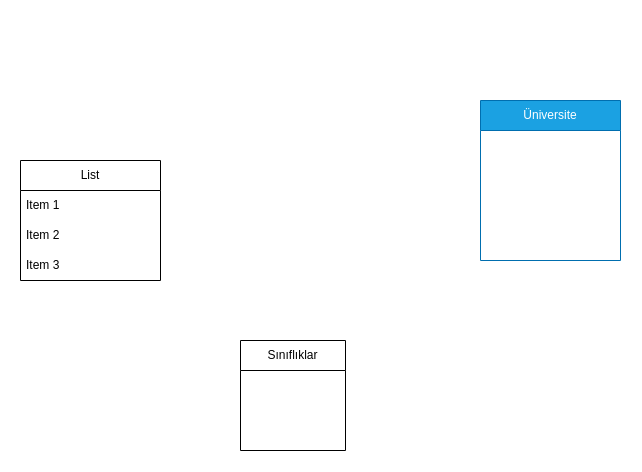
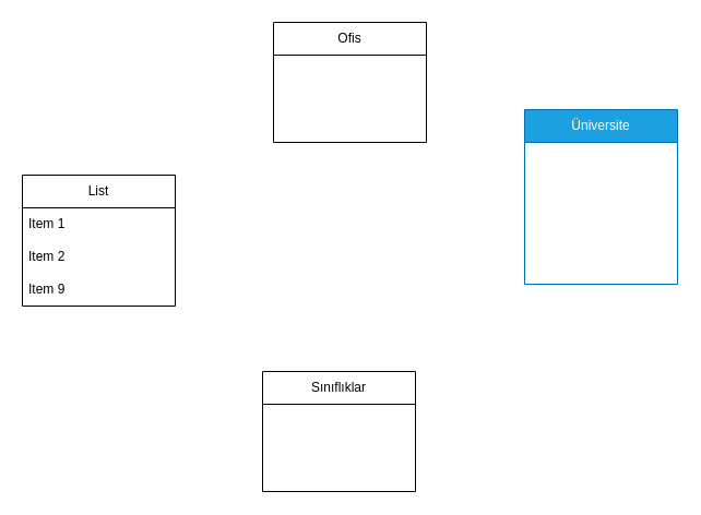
+ <mxCell id="3" value="Ofis" style="swimlane;fontStyle=0;childLayout=stackLayout;horizontal=1;startSize=30;horizontalStack=0;resizeParent=1;resizeParentMax=0;resizeLast=0;collapsible=1;marginBottom=0;whiteSpace=wrap;html=1;" vertex="1" parent="1"><mxGeometry x="250" y="20" width="140" height="110" as="geometry" /></mxCell>
- <mxCell id="7" value="Item 3" style="text;strokeColor=none;fillColor=none;align=left;verticalAlign=middle;spacingLeft=4;spacingRight=4;overflow=hidden;points=[[0,0.5],[1,0.5]];portConstraint=eastwest;rotatable=0;whiteSpace=wrap;html=1;" vertex="1" parent="4"><mxGeometry y="90" width="140" height="30" as="geometry" /></mxCell>
+ <mxCell id="7" value="Item 9" style="text;strokeColor=none;fillColor=none;align=left;verticalAlign=middle;spacingLeft=4;spacingRight=4;overflow=hidden;points=[[0,0.5],[1,0.5]];portConstraint=eastwest;rotatable=0;whiteSpace=wrap;html=1;" vertex="1" parent="4"><mxGeometry y="90" width="140" height="30" as="geometry" /></mxCell>
- <mxCell id="8" value="Sınıflıklar" style="swimlane;fontStyle=0;childLayout=stackLayout;horizontal=1;startSize=30;horizontalStack=0;resizeParent=1;resizeParentMax=0;resizeLast=0;collapsible=1;marginBottom=0;whiteSpace=wrap;html=1;" vertex="1" parent="1"><mxGeometry x="240" y="340" width="105" height="110" as="geometry" /></mxCell>
+ <mxCell id="8" value="Sınıflıklar" style="swimlane;fontStyle=0;childLayout=stackLayout;horizontal=1;startSize=30;horizontalStack=0;resizeParent=1;resizeParentMax=0;resizeLast=0;collapsible=1;marginBottom=0;whiteSpace=wrap;html=1;" vertex="1" parent="1"><mxGeometry x="240" y="340" width="140" height="110" as="geometry" /></mxCell>
